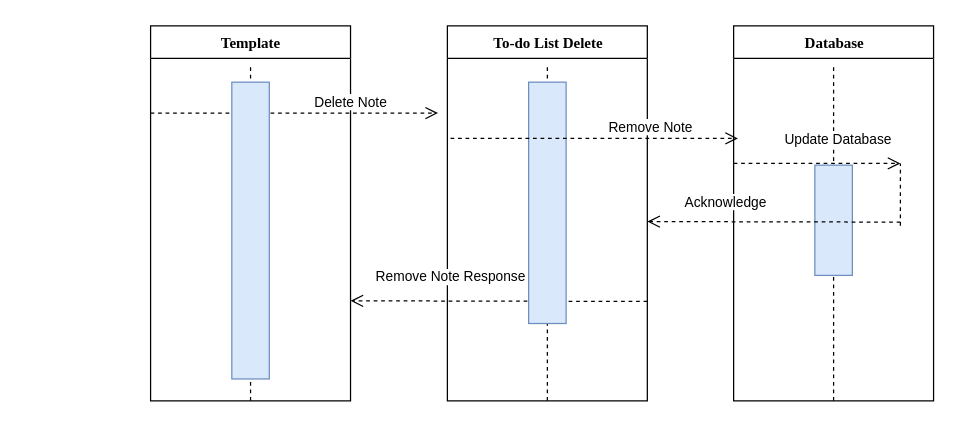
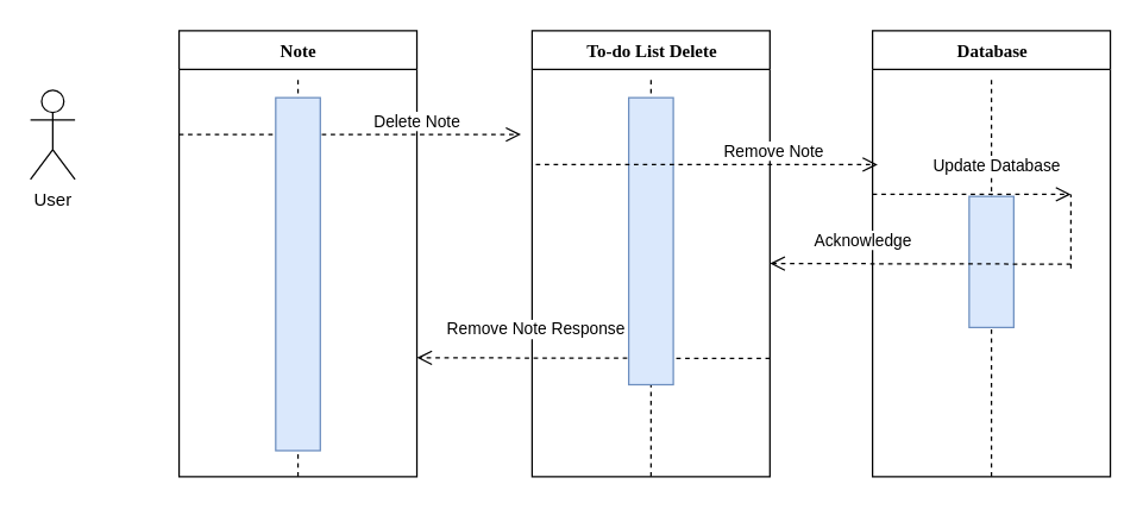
- <mxCell id="2" value="Template" style="swimlane;html=1;fontStyle=1;align=center;verticalAlign=top;childLayout=stackLayout;horizontal=1;startSize=26;horizontalStack=0;resizeParent=1;resizeLast=0;collapsible=1;marginBottom=0;swimlaneFillColor=#ffffff;rounded=0;shadow=0;comic=0;labelBackgroundColor=none;strokeWidth=1;fillColor=none;fontFamily=Verdana;fontSize=12" parent="1" vertex="1"><mxGeometry x="120" y="20" width="160" height="300" as="geometry"><mxRectangle x="200" y="110.0" width="100" height="30" as="alternateBounds" /></mxGeometry></mxCell>
+ <mxCell id="2" value="Note" style="swimlane;html=1;fontStyle=1;align=center;verticalAlign=top;childLayout=stackLayout;horizontal=1;startSize=26;horizontalStack=0;resizeParent=1;resizeLast=0;collapsible=1;marginBottom=0;swimlaneFillColor=#ffffff;rounded=0;shadow=0;comic=0;labelBackgroundColor=none;strokeWidth=1;fillColor=none;fontFamily=Verdana;fontSize=12" parent="1" vertex="1"><mxGeometry x="120" y="20" width="160" height="300" as="geometry"><mxRectangle x="200" y="110.0" width="100" height="30" as="alternateBounds" /></mxGeometry></mxCell>
+ <mxCell id="5" value="User" style="shape=umlActor;verticalLabelPosition=bottom;verticalAlign=top;html=1;outlineConnect=0;" parent="1" vertex="1"><mxGeometry x="20" y="60" width="30" height="60" as="geometry" /></mxCell>
